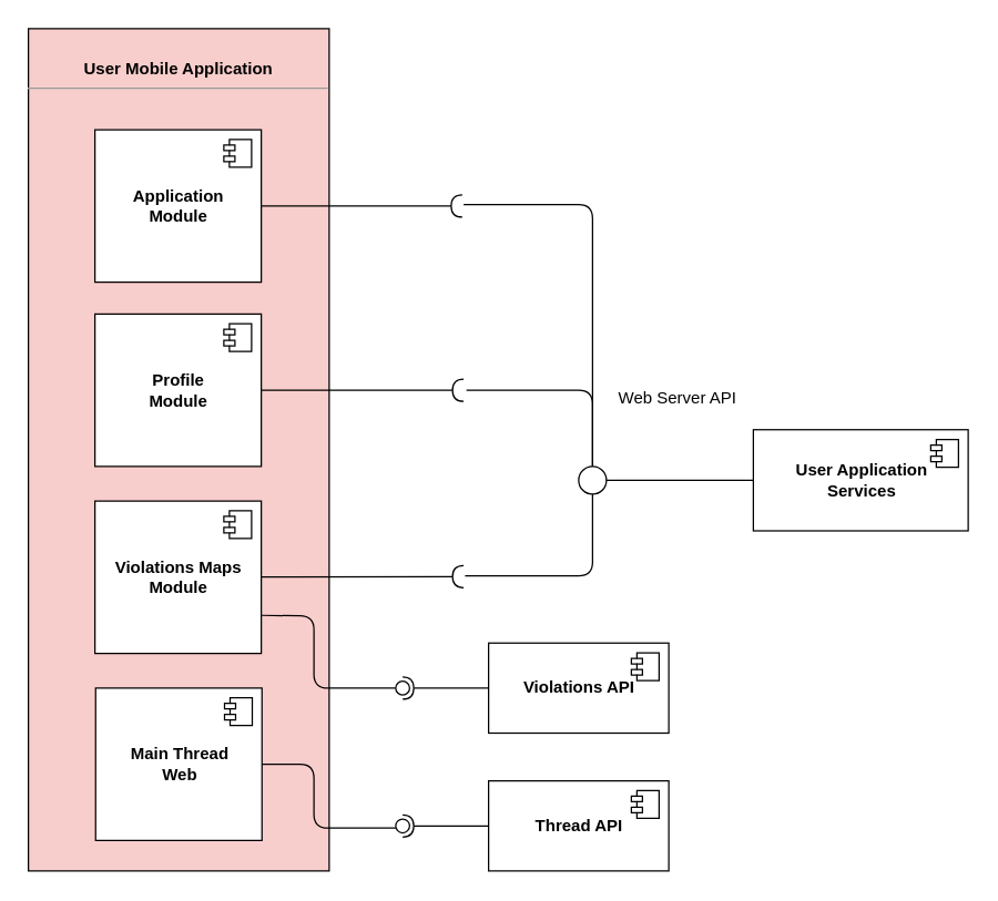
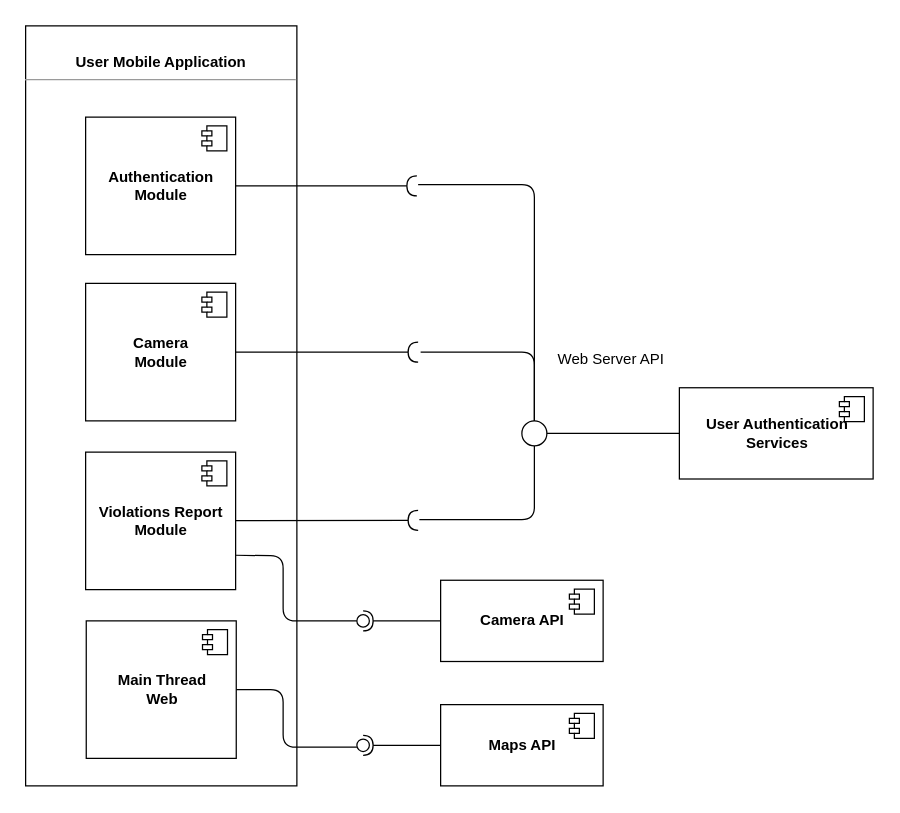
- <mxCell id="2" value="&lt;p style=&quot;margin: 0px ; margin-top: 4px ; text-align: center&quot;&gt;&lt;b&gt;&lt;br&gt;&lt;/b&gt;&lt;/p&gt;&lt;p style=&quot;margin: 0px ; margin-top: 4px ; text-align: center&quot;&gt;&lt;b&gt;User Mobile Application&lt;/b&gt;&lt;br&gt;&lt;/p&gt;&lt;hr size=&quot;1&quot;&gt;&lt;p style=&quot;margin: 0px ; margin-left: 4px&quot;&gt;&lt;br&gt;&lt;/p&gt;" style="verticalAlign=top;align=left;overflow=fill;fontSize=12;fontFamily=Helvetica;html=1;fillColor=#f8cecc;" parent="1" vertex="1"><mxGeometry x="20" y="20" width="217" height="608" as="geometry" /></mxCell>
+ <mxCell id="2" value="&lt;p style=&quot;margin: 0px ; margin-top: 4px ; text-align: center&quot;&gt;&lt;b&gt;&lt;br&gt;&lt;/b&gt;&lt;/p&gt;&lt;p style=&quot;margin: 0px ; margin-top: 4px ; text-align: center&quot;&gt;&lt;b&gt;User Mobile Application&lt;/b&gt;&lt;br&gt;&lt;/p&gt;&lt;hr size=&quot;1&quot;&gt;&lt;p style=&quot;margin: 0px ; margin-left: 4px&quot;&gt;&lt;br&gt;&lt;/p&gt;" style="verticalAlign=top;align=left;overflow=fill;fontSize=12;fontFamily=Helvetica;html=1;" parent="1" vertex="1"><mxGeometry x="20" y="20" width="217" height="608" as="geometry" /></mxCell>
- <mxCell id="5" value="&lt;b&gt;Application&lt;br&gt;Module&lt;/b&gt;" style="html=1;" parent="1" vertex="1"><mxGeometry x="68" y="93" width="120" height="110" as="geometry" /></mxCell>
+ <mxCell id="5" value="&lt;b&gt;Authentication&lt;br&gt;Module&lt;/b&gt;" style="html=1;" parent="1" vertex="1"><mxGeometry x="68" y="93" width="120" height="110" as="geometry" /></mxCell>
- <mxCell id="3" value="&lt;b&gt;Profile&lt;br&gt;Module&lt;br&gt;&lt;/b&gt;" style="html=1;" parent="1" vertex="1"><mxGeometry x="68" y="226" width="120" height="110" as="geometry" /></mxCell>
+ <mxCell id="3" value="&lt;b&gt;Camera&lt;br&gt;Module&lt;br&gt;&lt;/b&gt;" style="html=1;" parent="1" vertex="1"><mxGeometry x="68" y="226" width="120" height="110" as="geometry" /></mxCell>
- <mxCell id="7" value="&lt;b&gt;User Application&lt;br&gt;Services&lt;br&gt;&lt;/b&gt;" style="html=1;" parent="1" vertex="1"><mxGeometry x="543" y="309.5" width="155" height="73" as="geometry" /></mxCell>
+ <mxCell id="7" value="&lt;b&gt;User Authentication&lt;br&gt;Services&lt;br&gt;&lt;/b&gt;" style="html=1;" parent="1" vertex="1"><mxGeometry x="543" y="309.5" width="155" height="73" as="geometry" /></mxCell>
- <mxCell id="16" value="&lt;b&gt;Violations Maps&lt;br&gt;Module&lt;br&gt;&lt;/b&gt;" style="html=1;" parent="1" vertex="1"><mxGeometry x="68" y="361" width="120" height="110" as="geometry" /></mxCell>
+ <mxCell id="16" value="&lt;b&gt;Violations Report&lt;br&gt;Module&lt;br&gt;&lt;/b&gt;" style="html=1;" parent="1" vertex="1"><mxGeometry x="68" y="361" width="120" height="110" as="geometry" /></mxCell>
- <mxCell id="22" value="&lt;b&gt;Violations API&lt;/b&gt;" style="html=1;" vertex="1" parent="1"><mxGeometry x="352" y="463.5" width="130" height="65" as="geometry" /></mxCell>
+ <mxCell id="22" value="&lt;b&gt;Camera API&lt;/b&gt;" style="html=1;" vertex="1" parent="1"><mxGeometry x="352" y="463.5" width="130" height="65" as="geometry" /></mxCell>
- <mxCell id="24" value="&lt;b&gt;Thread API&lt;/b&gt;" style="html=1;" vertex="1" parent="1"><mxGeometry x="352" y="563" width="130" height="65" as="geometry" /></mxCell>
+ <mxCell id="24" value="&lt;b&gt;Maps API&lt;/b&gt;" style="html=1;" vertex="1" parent="1"><mxGeometry x="352" y="563" width="130" height="65" as="geometry" /></mxCell>
